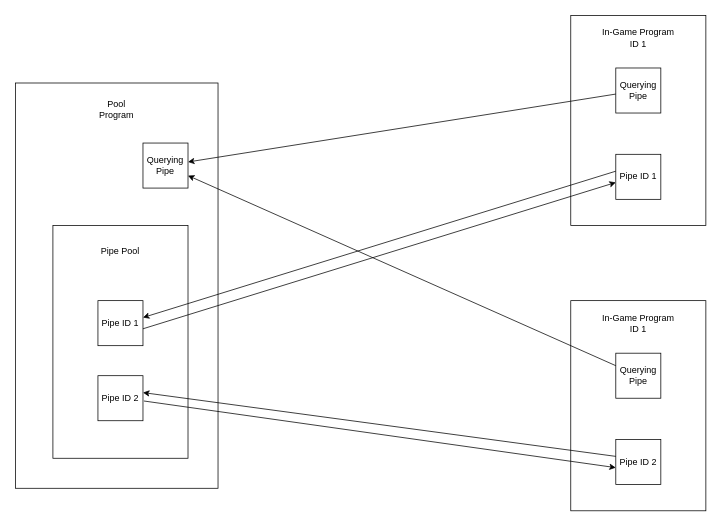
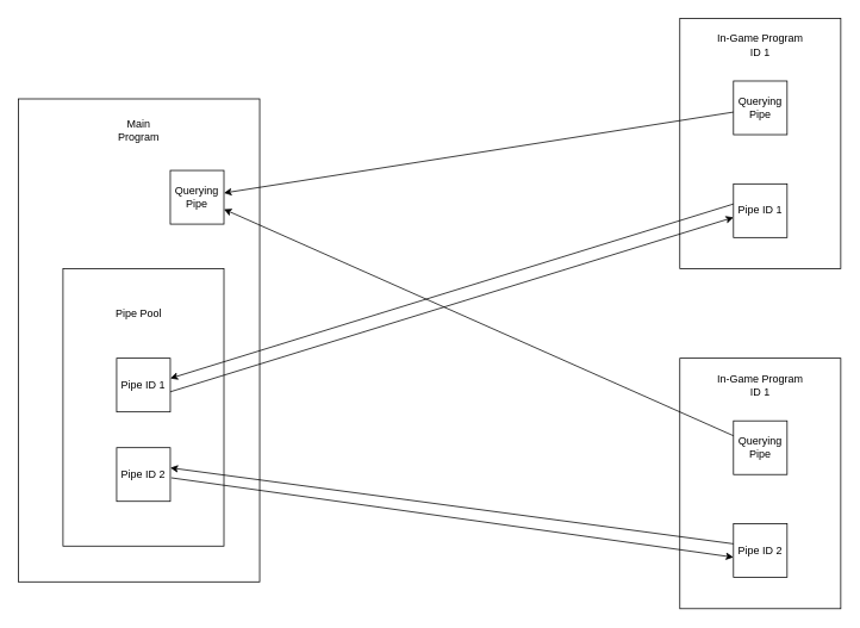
- <mxCell id="3" value="Pool Program&lt;br&gt;" style="text;html=1;strokeColor=none;fillColor=none;align=center;verticalAlign=middle;whiteSpace=wrap;rounded=0;" vertex="1" parent="1"><mxGeometry x="125" y="130" width="60" height="30" as="geometry" /></mxCell>
+ <mxCell id="3" value="Main Program&lt;br&gt;" style="text;html=1;strokeColor=none;fillColor=none;align=center;verticalAlign=middle;whiteSpace=wrap;rounded=0;" vertex="1" parent="1"><mxGeometry x="125" y="130" width="60" height="30" as="geometry" /></mxCell>
- <mxCell id="5" value="Pipe Pool" style="text;html=1;strokeColor=none;fillColor=none;align=center;verticalAlign=middle;whiteSpace=wrap;rounded=0;" vertex="1" parent="1"><mxGeometry x="130" y="320" width="60" height="30" as="geometry" /></mxCell>
+ <mxCell id="5" value="Pipe Pool" style="text;html=1;strokeColor=none;fillColor=none;align=center;verticalAlign=middle;whiteSpace=wrap;rounded=0;" vertex="1" parent="1"><mxGeometry x="125" y="335" width="60" height="30" as="geometry" /></mxCell>
